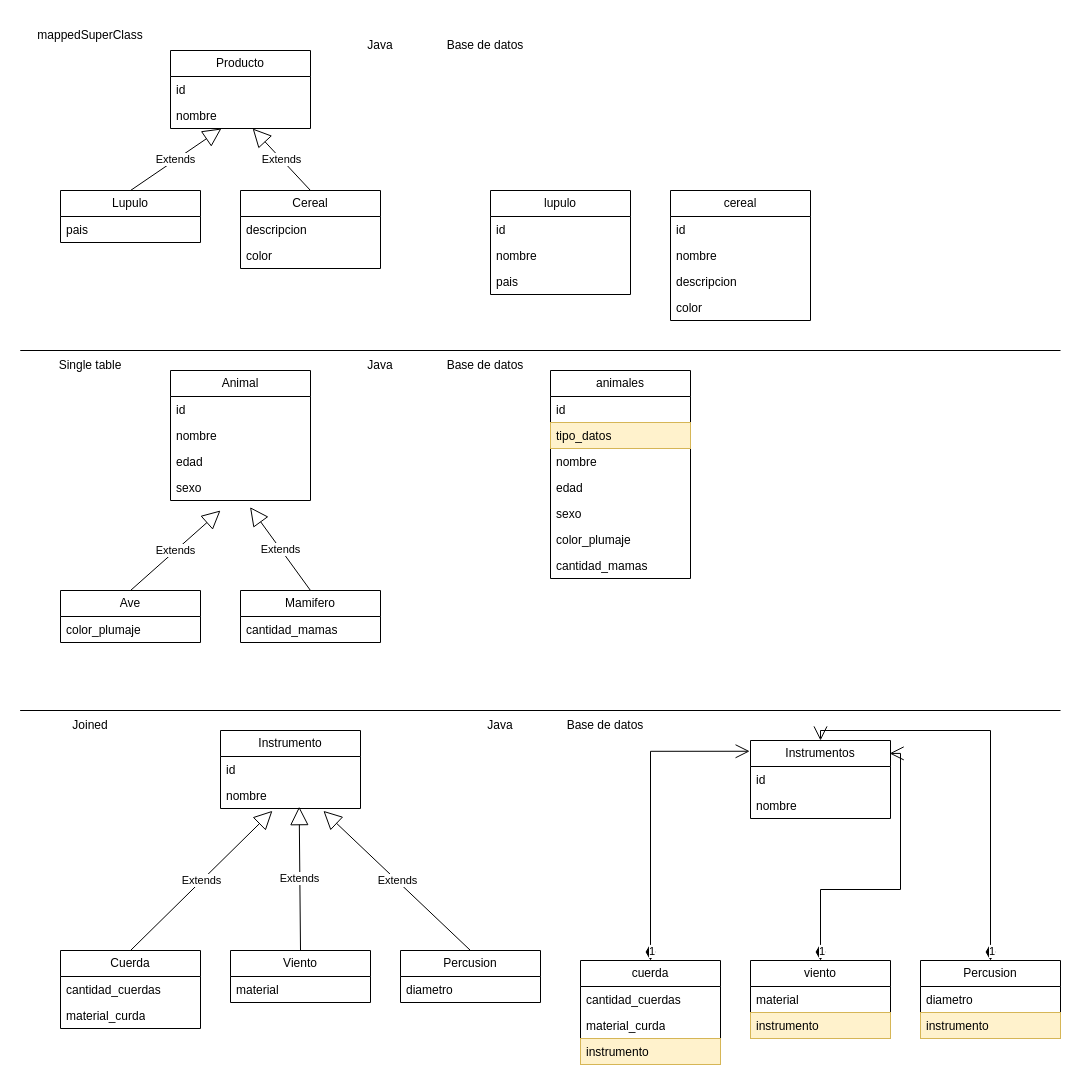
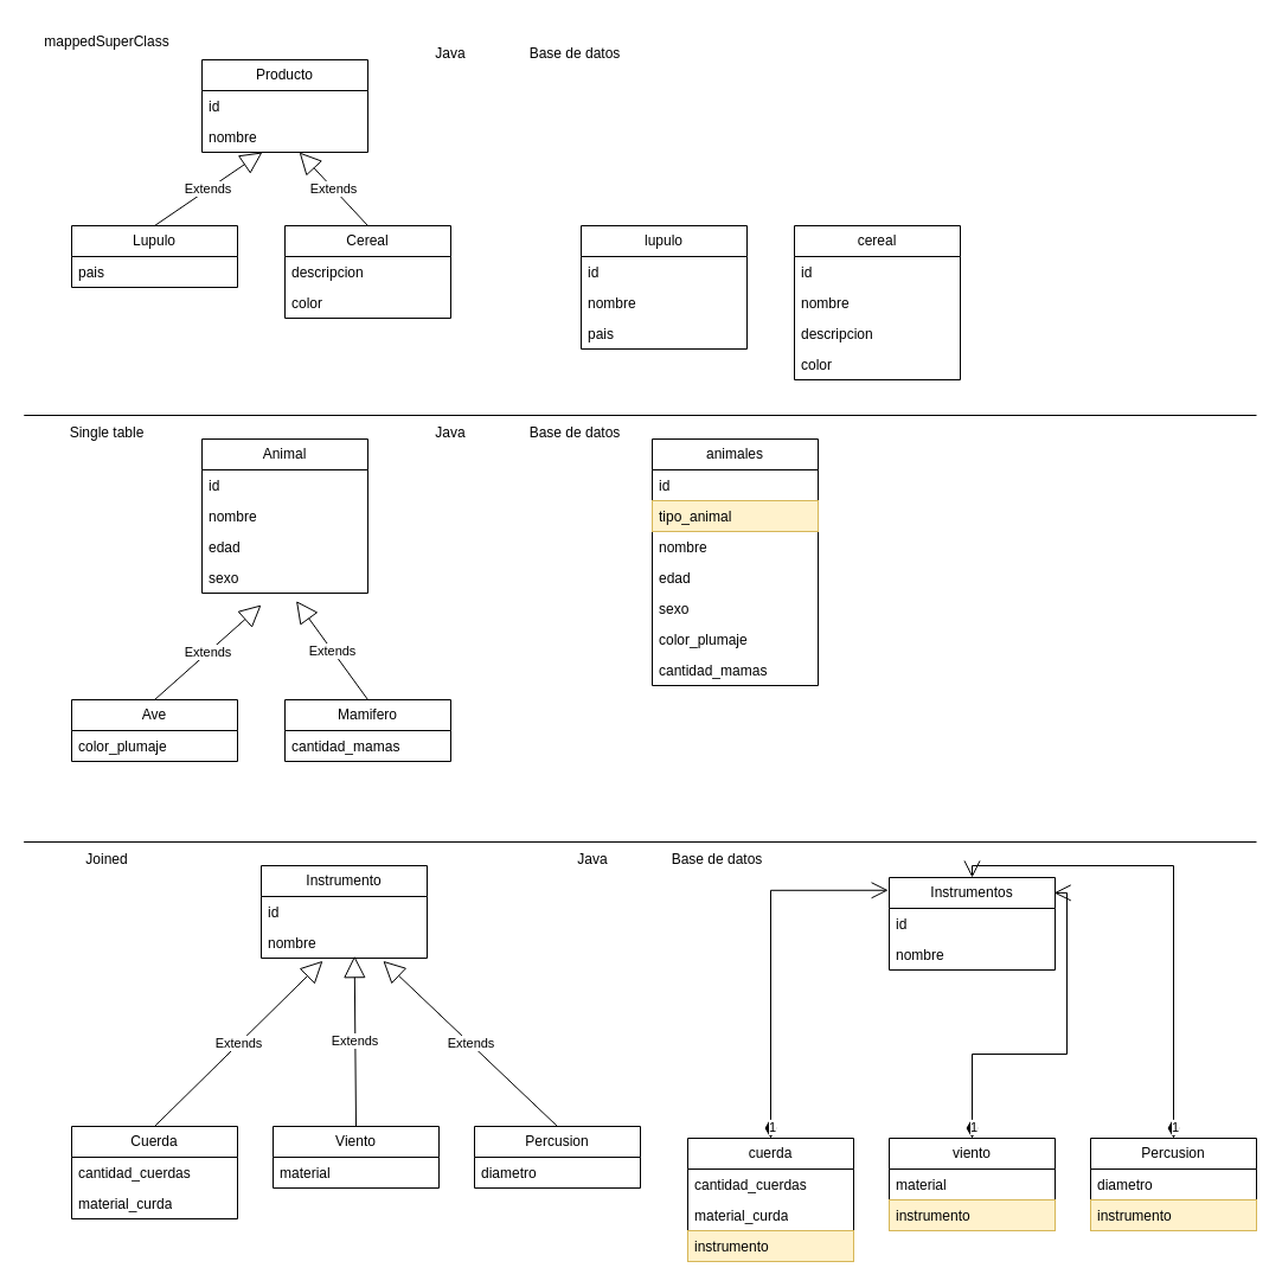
- <mxCell id="43" value="tipo_datos" style="text;strokeColor=#d6b656;fillColor=#fff2cc;align=left;verticalAlign=top;spacingLeft=4;spacingRight=4;overflow=hidden;rotatable=0;points=[[0,0.5],[1,0.5]];portConstraint=eastwest;whiteSpace=wrap;html=1;" parent="41" vertex="1"><mxGeometry y="52" width="140" height="26" as="geometry" /></mxCell>
+ <mxCell id="43" value="tipo_animal" style="text;strokeColor=#d6b656;fillColor=#fff2cc;align=left;verticalAlign=top;spacingLeft=4;spacingRight=4;overflow=hidden;rotatable=0;points=[[0,0.5],[1,0.5]];portConstraint=eastwest;whiteSpace=wrap;html=1;" parent="41" vertex="1"><mxGeometry y="52" width="140" height="26" as="geometry" /></mxCell>
